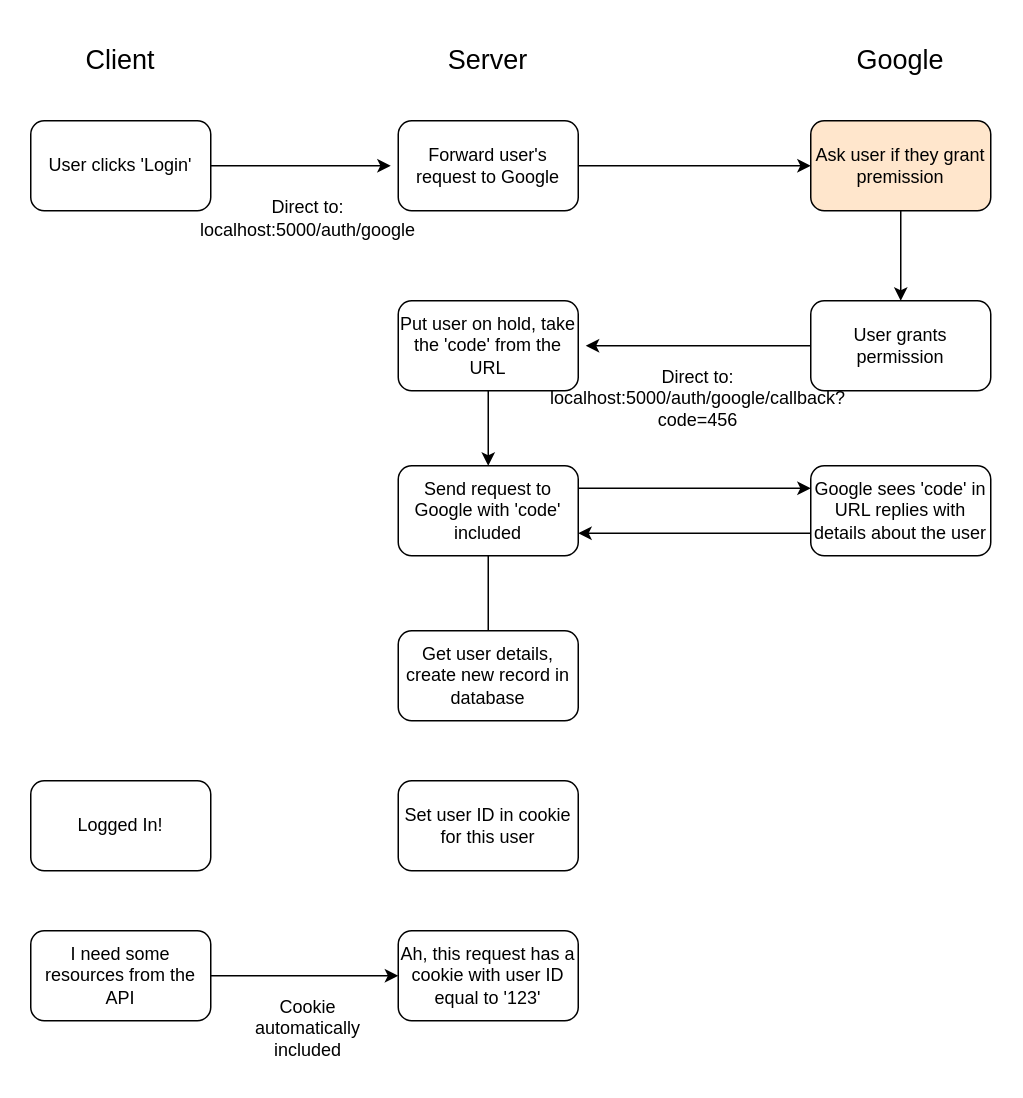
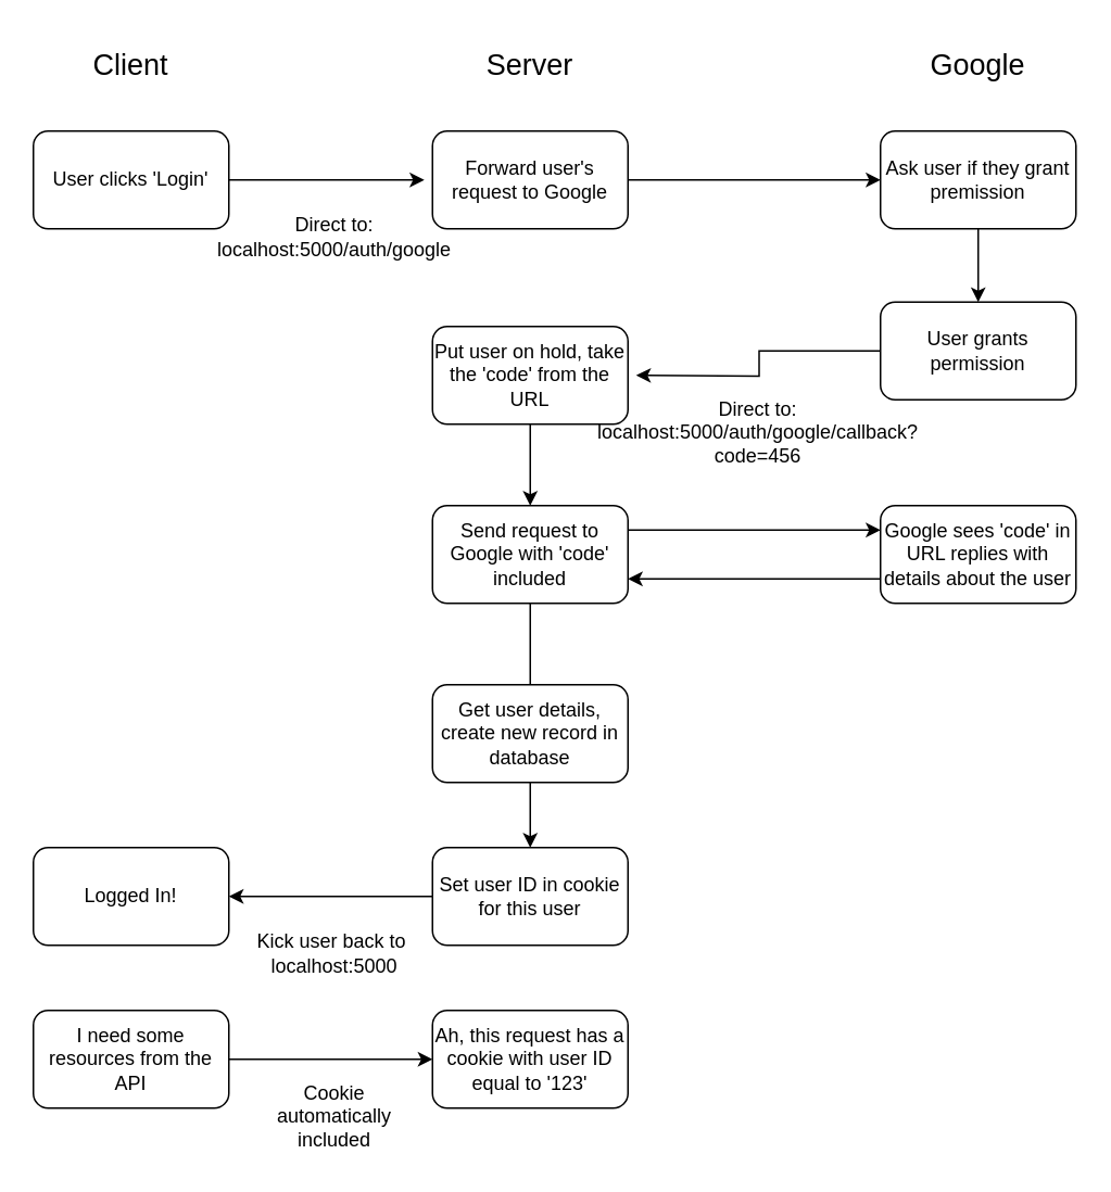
- <mxCell id="7" value="Ask user if they grant premission" style="rounded=1;whiteSpace=wrap;html=1;fillColor=#ffe6cc;" vertex="1" parent="1"><mxGeometry x="540" y="80" width="120" height="60" as="geometry" /></mxCell>
+ <mxCell id="7" value="Ask user if they grant premission" style="rounded=1;whiteSpace=wrap;html=1;" vertex="1" parent="1"><mxGeometry x="540" y="80" width="120" height="60" as="geometry" /></mxCell>
- <mxCell id="9" value="User grants permission" style="rounded=1;whiteSpace=wrap;html=1;" vertex="1" parent="1"><mxGeometry x="540" y="200" width="120" height="60" as="geometry" /></mxCell>
+ <mxCell id="9" value="User grants permission" style="rounded=1;whiteSpace=wrap;html=1;" vertex="1" parent="1"><mxGeometry x="540" y="185" width="120" height="60" as="geometry" /></mxCell>
+ <mxCell id="16" style="edgeStyle=orthogonalEdgeStyle;rounded=0;orthogonalLoop=1;jettySize=auto;html=1;exitX=0.5;exitY=1;exitDx=0;exitDy=0;entryX=0.5;entryY=0;entryDx=0;entryDy=0;" edge="1" parent="1" source="17" target="19"><mxGeometry relative="1" as="geometry" /></mxCell>
+ <mxCell id="18" style="edgeStyle=orthogonalEdgeStyle;rounded=0;orthogonalLoop=1;jettySize=auto;html=1;exitX=0;exitY=0.5;exitDx=0;exitDy=0;entryX=1;entryY=0.5;entryDx=0;entryDy=0;" edge="1" parent="1" source="19" target="21"><mxGeometry relative="1" as="geometry" /></mxCell>
+ <mxCell id="30" value="Kick user back to&amp;nbsp;&lt;br&gt;localhost:5000" style="text;html=1;strokeColor=none;fillColor=none;align=center;verticalAlign=middle;whiteSpace=wrap;rounded=0;" vertex="1" parent="1"><mxGeometry x="150" y="560" width="110" height="50" as="geometry" /></mxCell>
